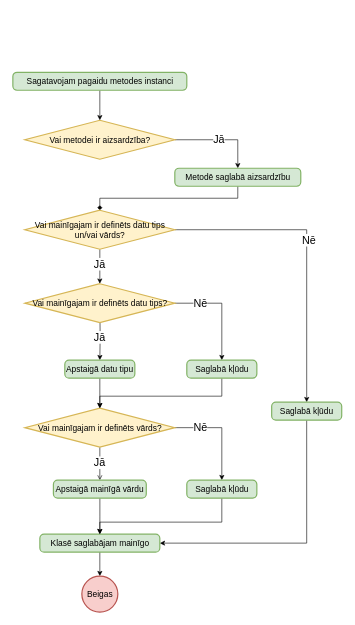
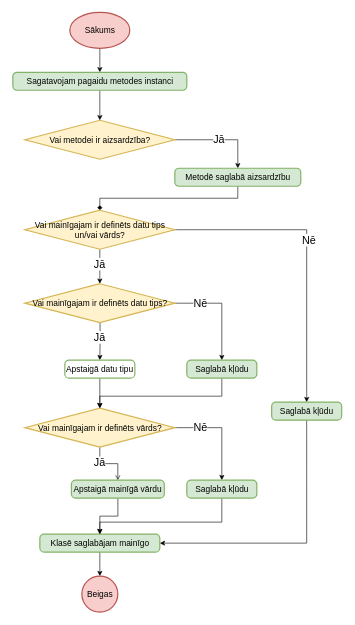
+ <mxCell id="3" value="Sākums" style="strokeWidth=2;html=1;shape=mxgraph.flowchart.start_1;whiteSpace=wrap;fontSize=14;fillColor=#f8cecc;strokeColor=#b85450;" parent="1" vertex="1"><mxGeometry x="115.51" y="20" width="100" height="60" as="geometry" /></mxCell>
+ <mxCell id="2" style="edgeStyle=orthogonalEdgeStyle;rounded=0;orthogonalLoop=1;jettySize=auto;html=1;entryX=0.5;entryY=0;entryDx=0;entryDy=0;" parent="1" source="3" target="8" edge="1"><mxGeometry relative="1" as="geometry"><mxPoint x="160.5" y="120" as="targetPoint" /></mxGeometry></mxCell>
- <mxCell id="28" value="Apstaigā datu tipu" style="rounded=1;whiteSpace=wrap;html=1;absoluteArcSize=1;arcSize=14;strokeWidth=2;fontSize=14;fillColor=#d5e8d4;strokeColor=#82b366;" parent="1" vertex="1"><mxGeometry x="107.12" y="600" width="116.77" height="30" as="geometry" /></mxCell>
+ <mxCell id="28" value="Apstaigā datu tipu" style="rounded=1;whiteSpace=wrap;html=1;absoluteArcSize=1;arcSize=14;strokeWidth=2;fontSize=14;fillColor=#ffffff;strokeColor=#82b366;" parent="1" vertex="1"><mxGeometry x="107.12" y="600" width="116.77" height="30" as="geometry" /></mxCell>
- <mxCell id="31" value="Apstaigā mainīgā vārdu" style="rounded=1;whiteSpace=wrap;html=1;absoluteArcSize=1;arcSize=14;strokeWidth=2;fontSize=14;fillColor=#d5e8d4;strokeColor=#82b366;" parent="1" vertex="1"><mxGeometry x="88.11" y="800" width="154.85" height="30" as="geometry" /></mxCell>
+ <mxCell id="31" value="Apstaigā mainīgā vārdu" style="rounded=1;whiteSpace=wrap;html=1;absoluteArcSize=1;arcSize=14;strokeWidth=2;fontSize=14;fillColor=#d5e8d4;strokeColor=#82b366;" parent="1" vertex="1"><mxGeometry x="118.11" y="800" width="154.85" height="30" as="geometry" /></mxCell>
